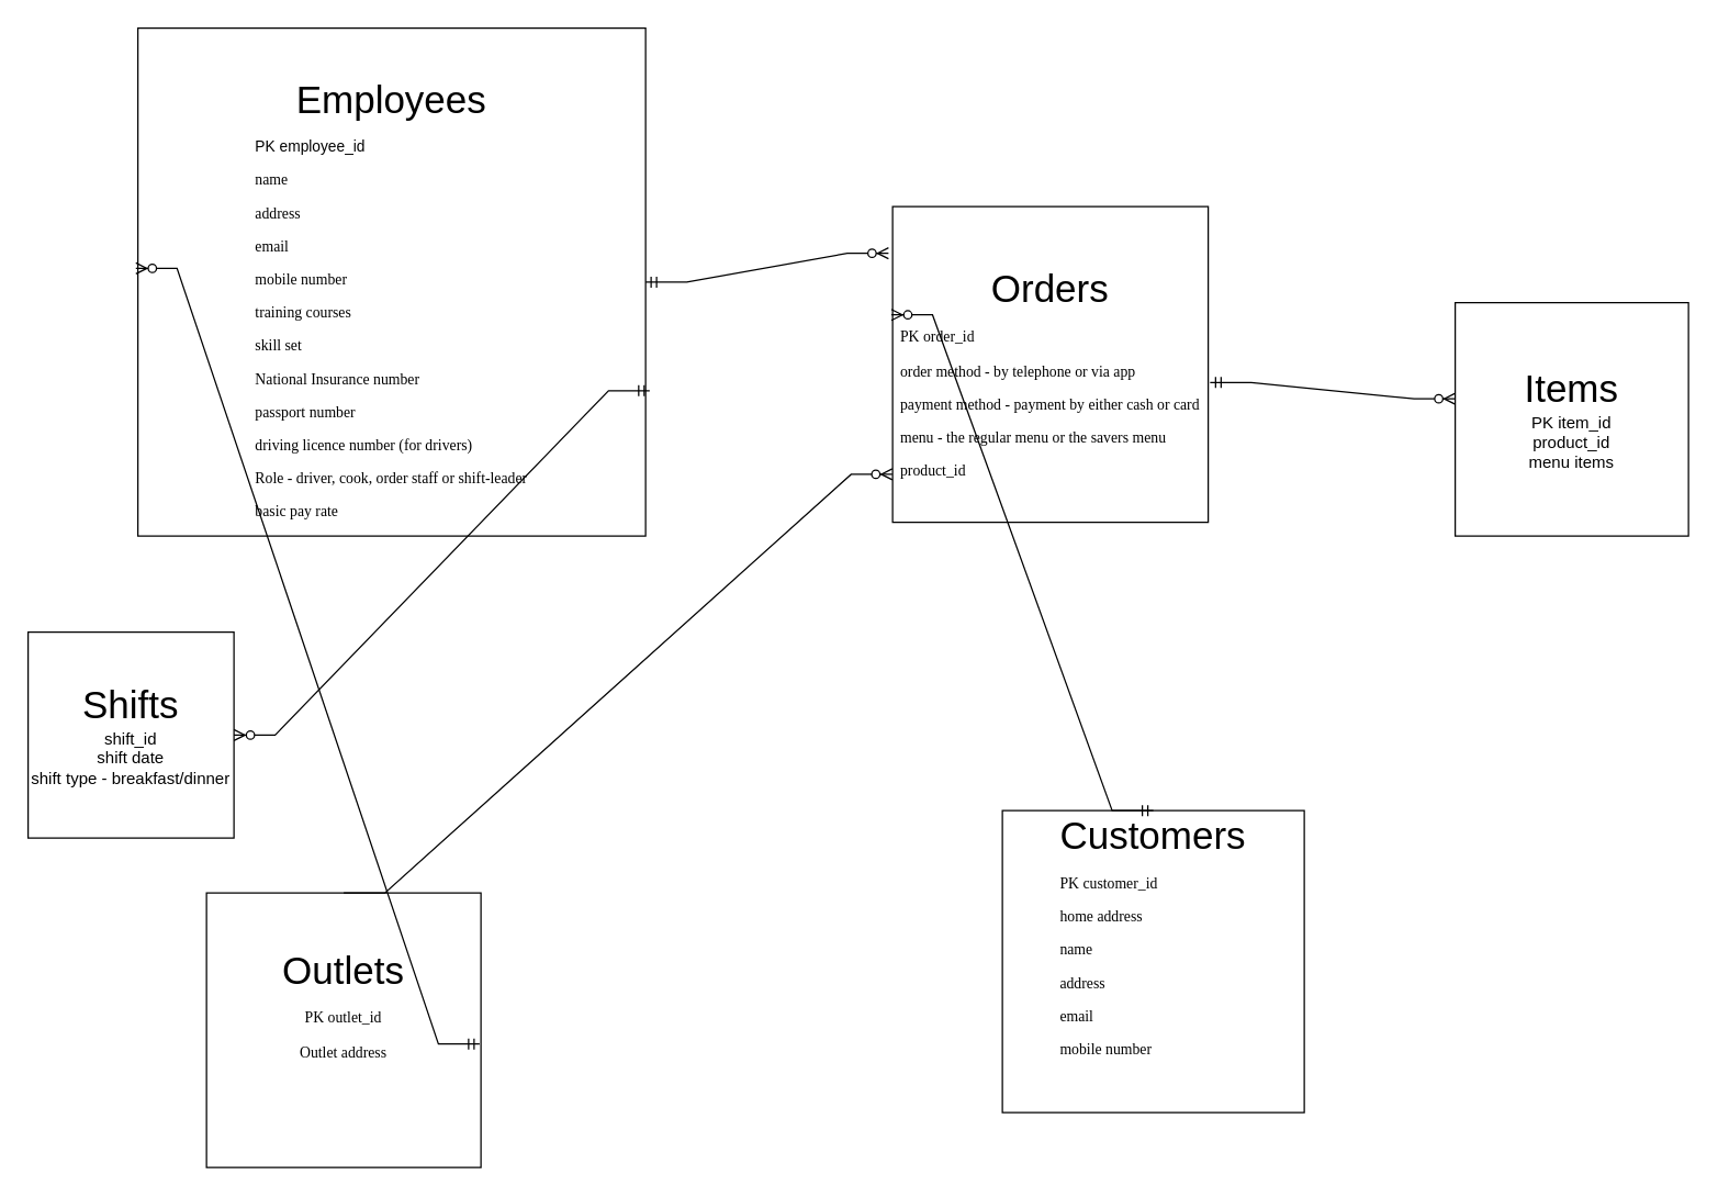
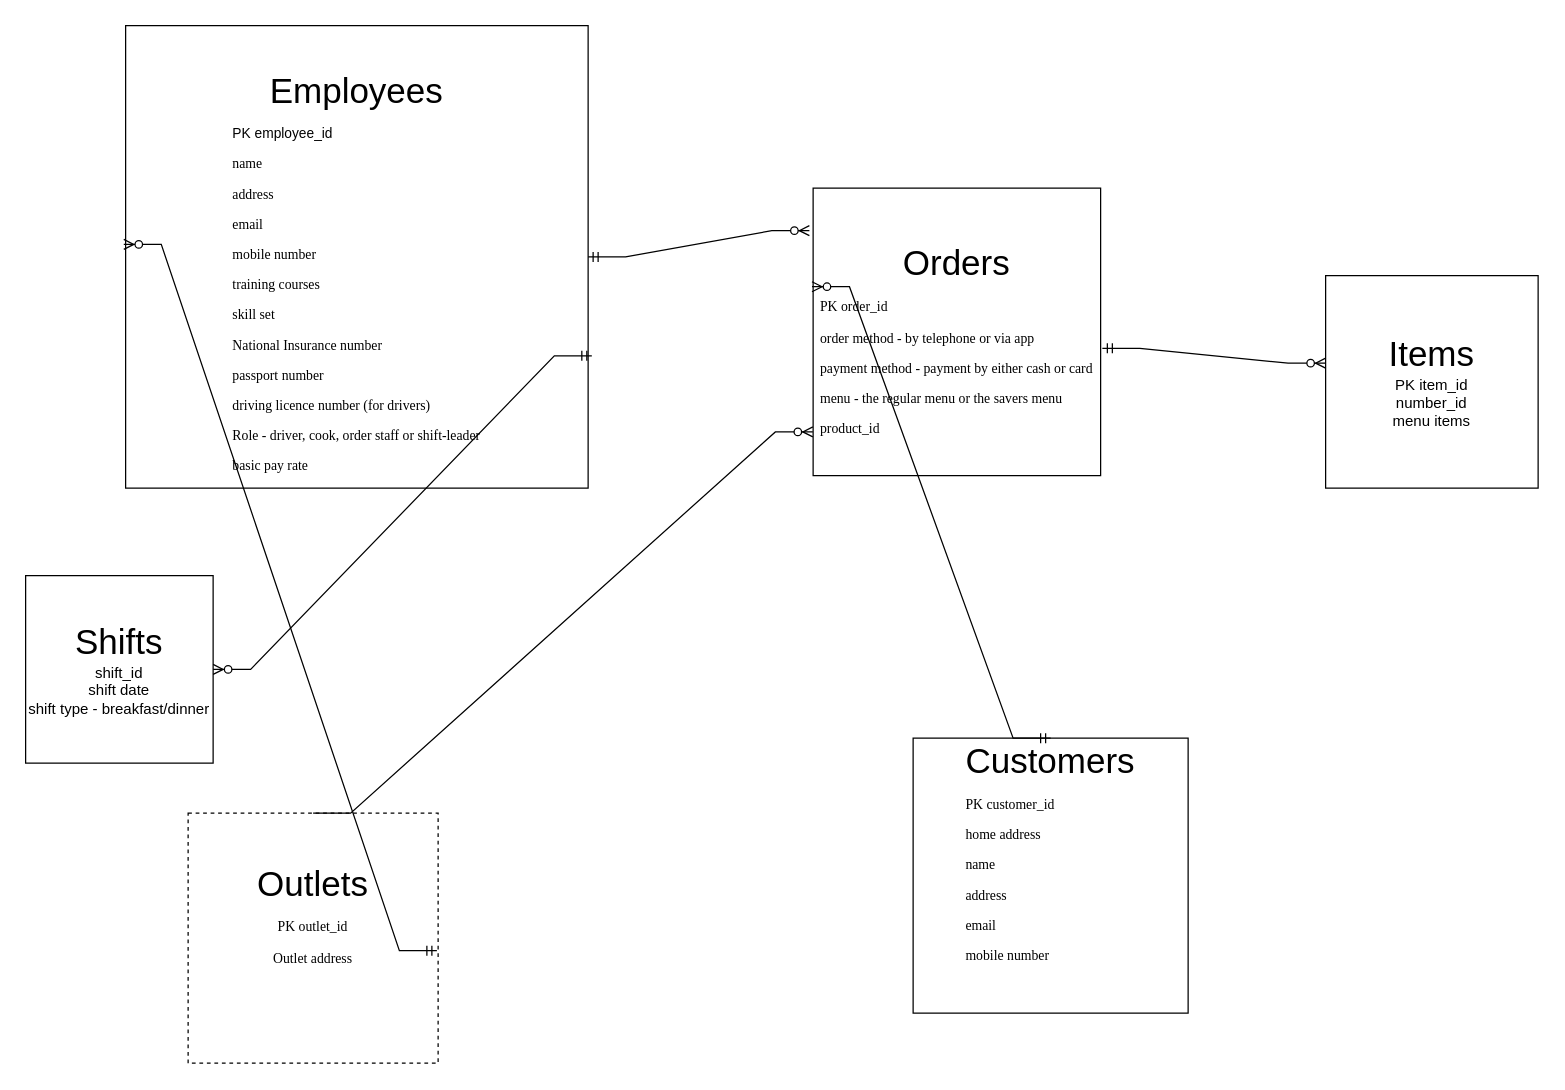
- <mxCell id="9" value="&lt;div style=&quot;font-size: 13px;&quot;&gt;&lt;font style=&quot;font-size: 28px;&quot;&gt;Items&lt;/font&gt;&lt;/div&gt;&lt;div&gt;PK item_id&lt;br&gt;&lt;/div&gt;&lt;div&gt;product_id&lt;br&gt;&lt;/div&gt;&lt;div&gt;menu items&lt;/div&gt;" style="whiteSpace=wrap;html=1;aspect=fixed;" parent="1" vertex="1"><mxGeometry x="1060" y="220" width="170" height="170" as="geometry" /></mxCell>
+ <mxCell id="9" value="&lt;div style=&quot;font-size: 13px;&quot;&gt;&lt;font style=&quot;font-size: 28px;&quot;&gt;Items&lt;/font&gt;&lt;/div&gt;&lt;div&gt;PK item_id&lt;br&gt;&lt;/div&gt;&lt;div&gt;number_id&lt;br&gt;&lt;/div&gt;&lt;div&gt;menu items&lt;/div&gt;" style="whiteSpace=wrap;html=1;aspect=fixed;" parent="1" vertex="1"><mxGeometry x="1060" y="220" width="170" height="170" as="geometry" /></mxCell>
- <mxCell id="4" value="&lt;p style=&quot;text-align: center; font-size: 11px;&quot;&gt;&lt;font style=&quot;font-size: 28px;&quot;&gt;Outlets&lt;/font&gt;&lt;/p&gt;&lt;p style=&quot;text-align: center; font-size: 11px;&quot;&gt;&lt;font style=&quot;font-size: 11px;&quot;&gt;&lt;span data-colorformula=&quot;THEMEVAL()&quot; style=&quot;font-family: Calibri;&quot;&gt;PK outlet_id&lt;/span&gt;&lt;/font&gt;&lt;/p&gt;&lt;p style=&quot;text-align: center; font-size: 11px;&quot;&gt;&lt;font style=&quot;font-size: 11px;&quot;&gt;&lt;span data-colorformula=&quot;THEMEVAL()&quot; style=&quot;font-family: Calibri;&quot;&gt;Outlet address&lt;/span&gt;&lt;/font&gt;&lt;/p&gt;&lt;p style=&quot;text-align: center; font-size: 11px;&quot;&gt;&lt;font style=&quot;font-size: 11px;&quot;&gt;&lt;br&gt;&lt;font style=&quot;font-size: 11px;&quot;&gt;&lt;br&gt;&lt;/font&gt;&lt;/font&gt;&lt;/p&gt;" style="whiteSpace=wrap;html=1;aspect=fixed;" parent="1" vertex="1"><mxGeometry x="150" y="650" width="200" height="200" as="geometry" /></mxCell>
+ <mxCell id="4" value="&lt;p style=&quot;text-align: center; font-size: 11px;&quot;&gt;&lt;font style=&quot;font-size: 28px;&quot;&gt;Outlets&lt;/font&gt;&lt;/p&gt;&lt;p style=&quot;text-align: center; font-size: 11px;&quot;&gt;&lt;font style=&quot;font-size: 11px;&quot;&gt;&lt;span data-colorformula=&quot;THEMEVAL()&quot; style=&quot;font-family: Calibri;&quot;&gt;PK outlet_id&lt;/span&gt;&lt;/font&gt;&lt;/p&gt;&lt;p style=&quot;text-align: center; font-size: 11px;&quot;&gt;&lt;font style=&quot;font-size: 11px;&quot;&gt;&lt;span data-colorformula=&quot;THEMEVAL()&quot; style=&quot;font-family: Calibri;&quot;&gt;Outlet address&lt;/span&gt;&lt;/font&gt;&lt;/p&gt;&lt;p style=&quot;text-align: center; font-size: 11px;&quot;&gt;&lt;font style=&quot;font-size: 11px;&quot;&gt;&lt;br&gt;&lt;font style=&quot;font-size: 11px;&quot;&gt;&lt;br&gt;&lt;/font&gt;&lt;/font&gt;&lt;/p&gt;" style="whiteSpace=wrap;html=1;aspect=fixed;dashed=1;" parent="1" vertex="1"><mxGeometry x="150" y="650" width="200" height="200" as="geometry" /></mxCell>
